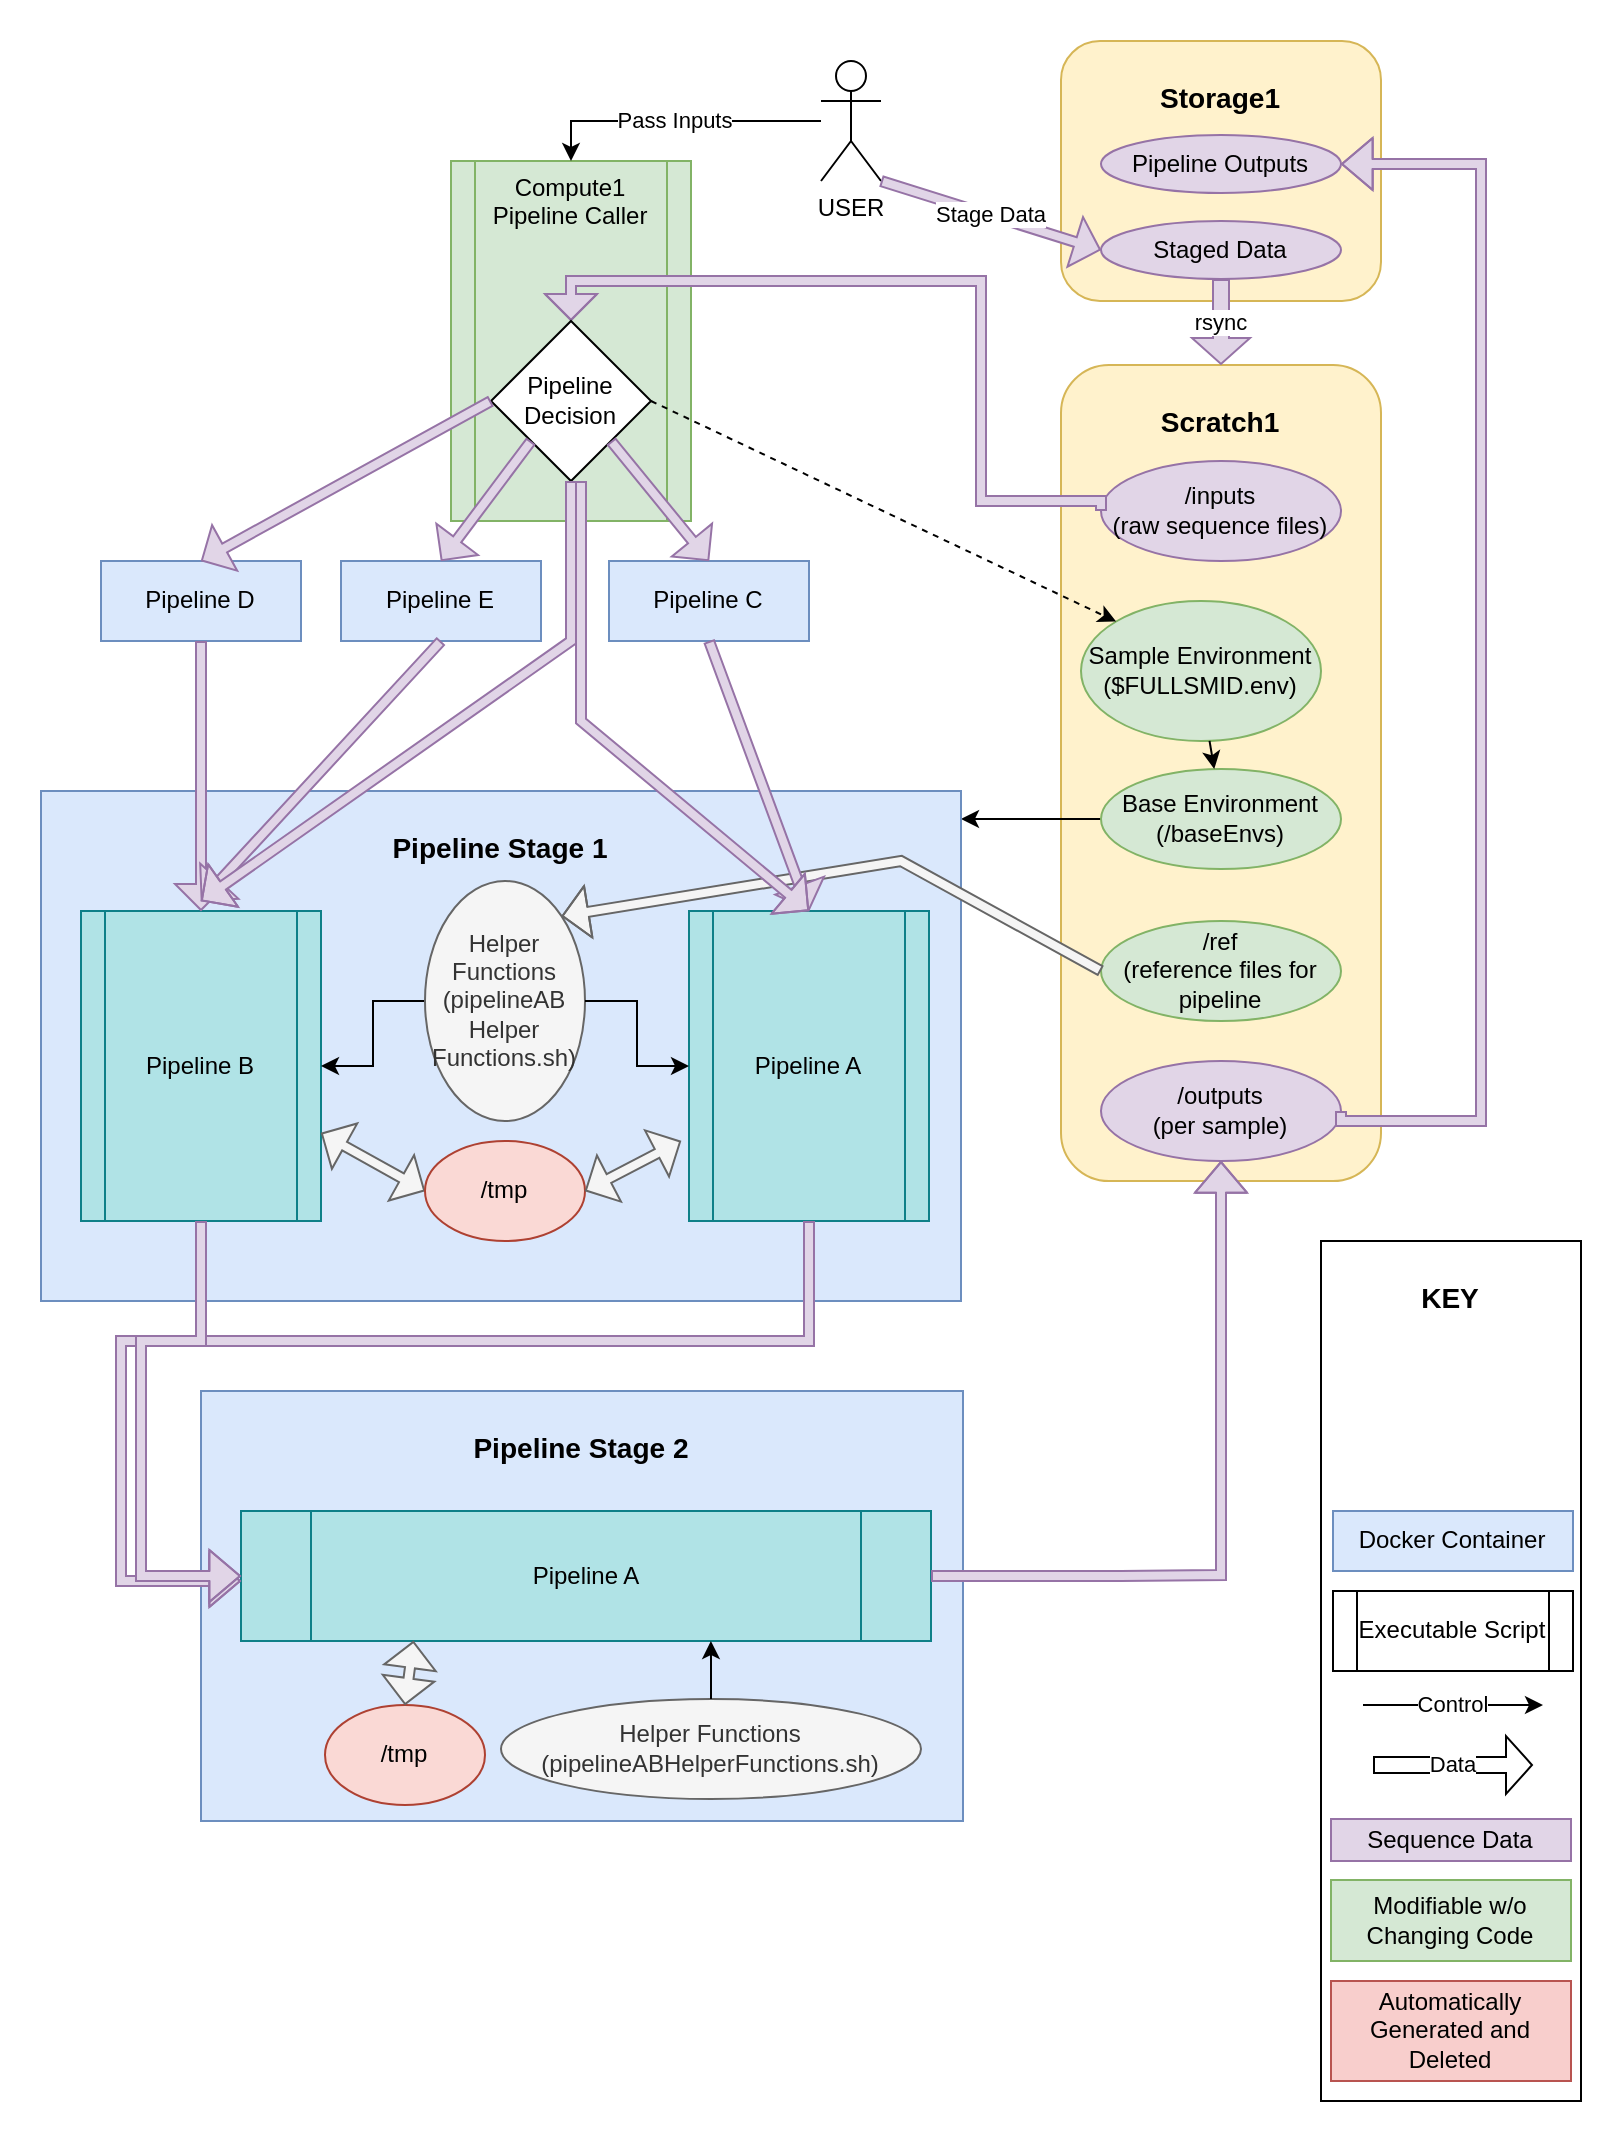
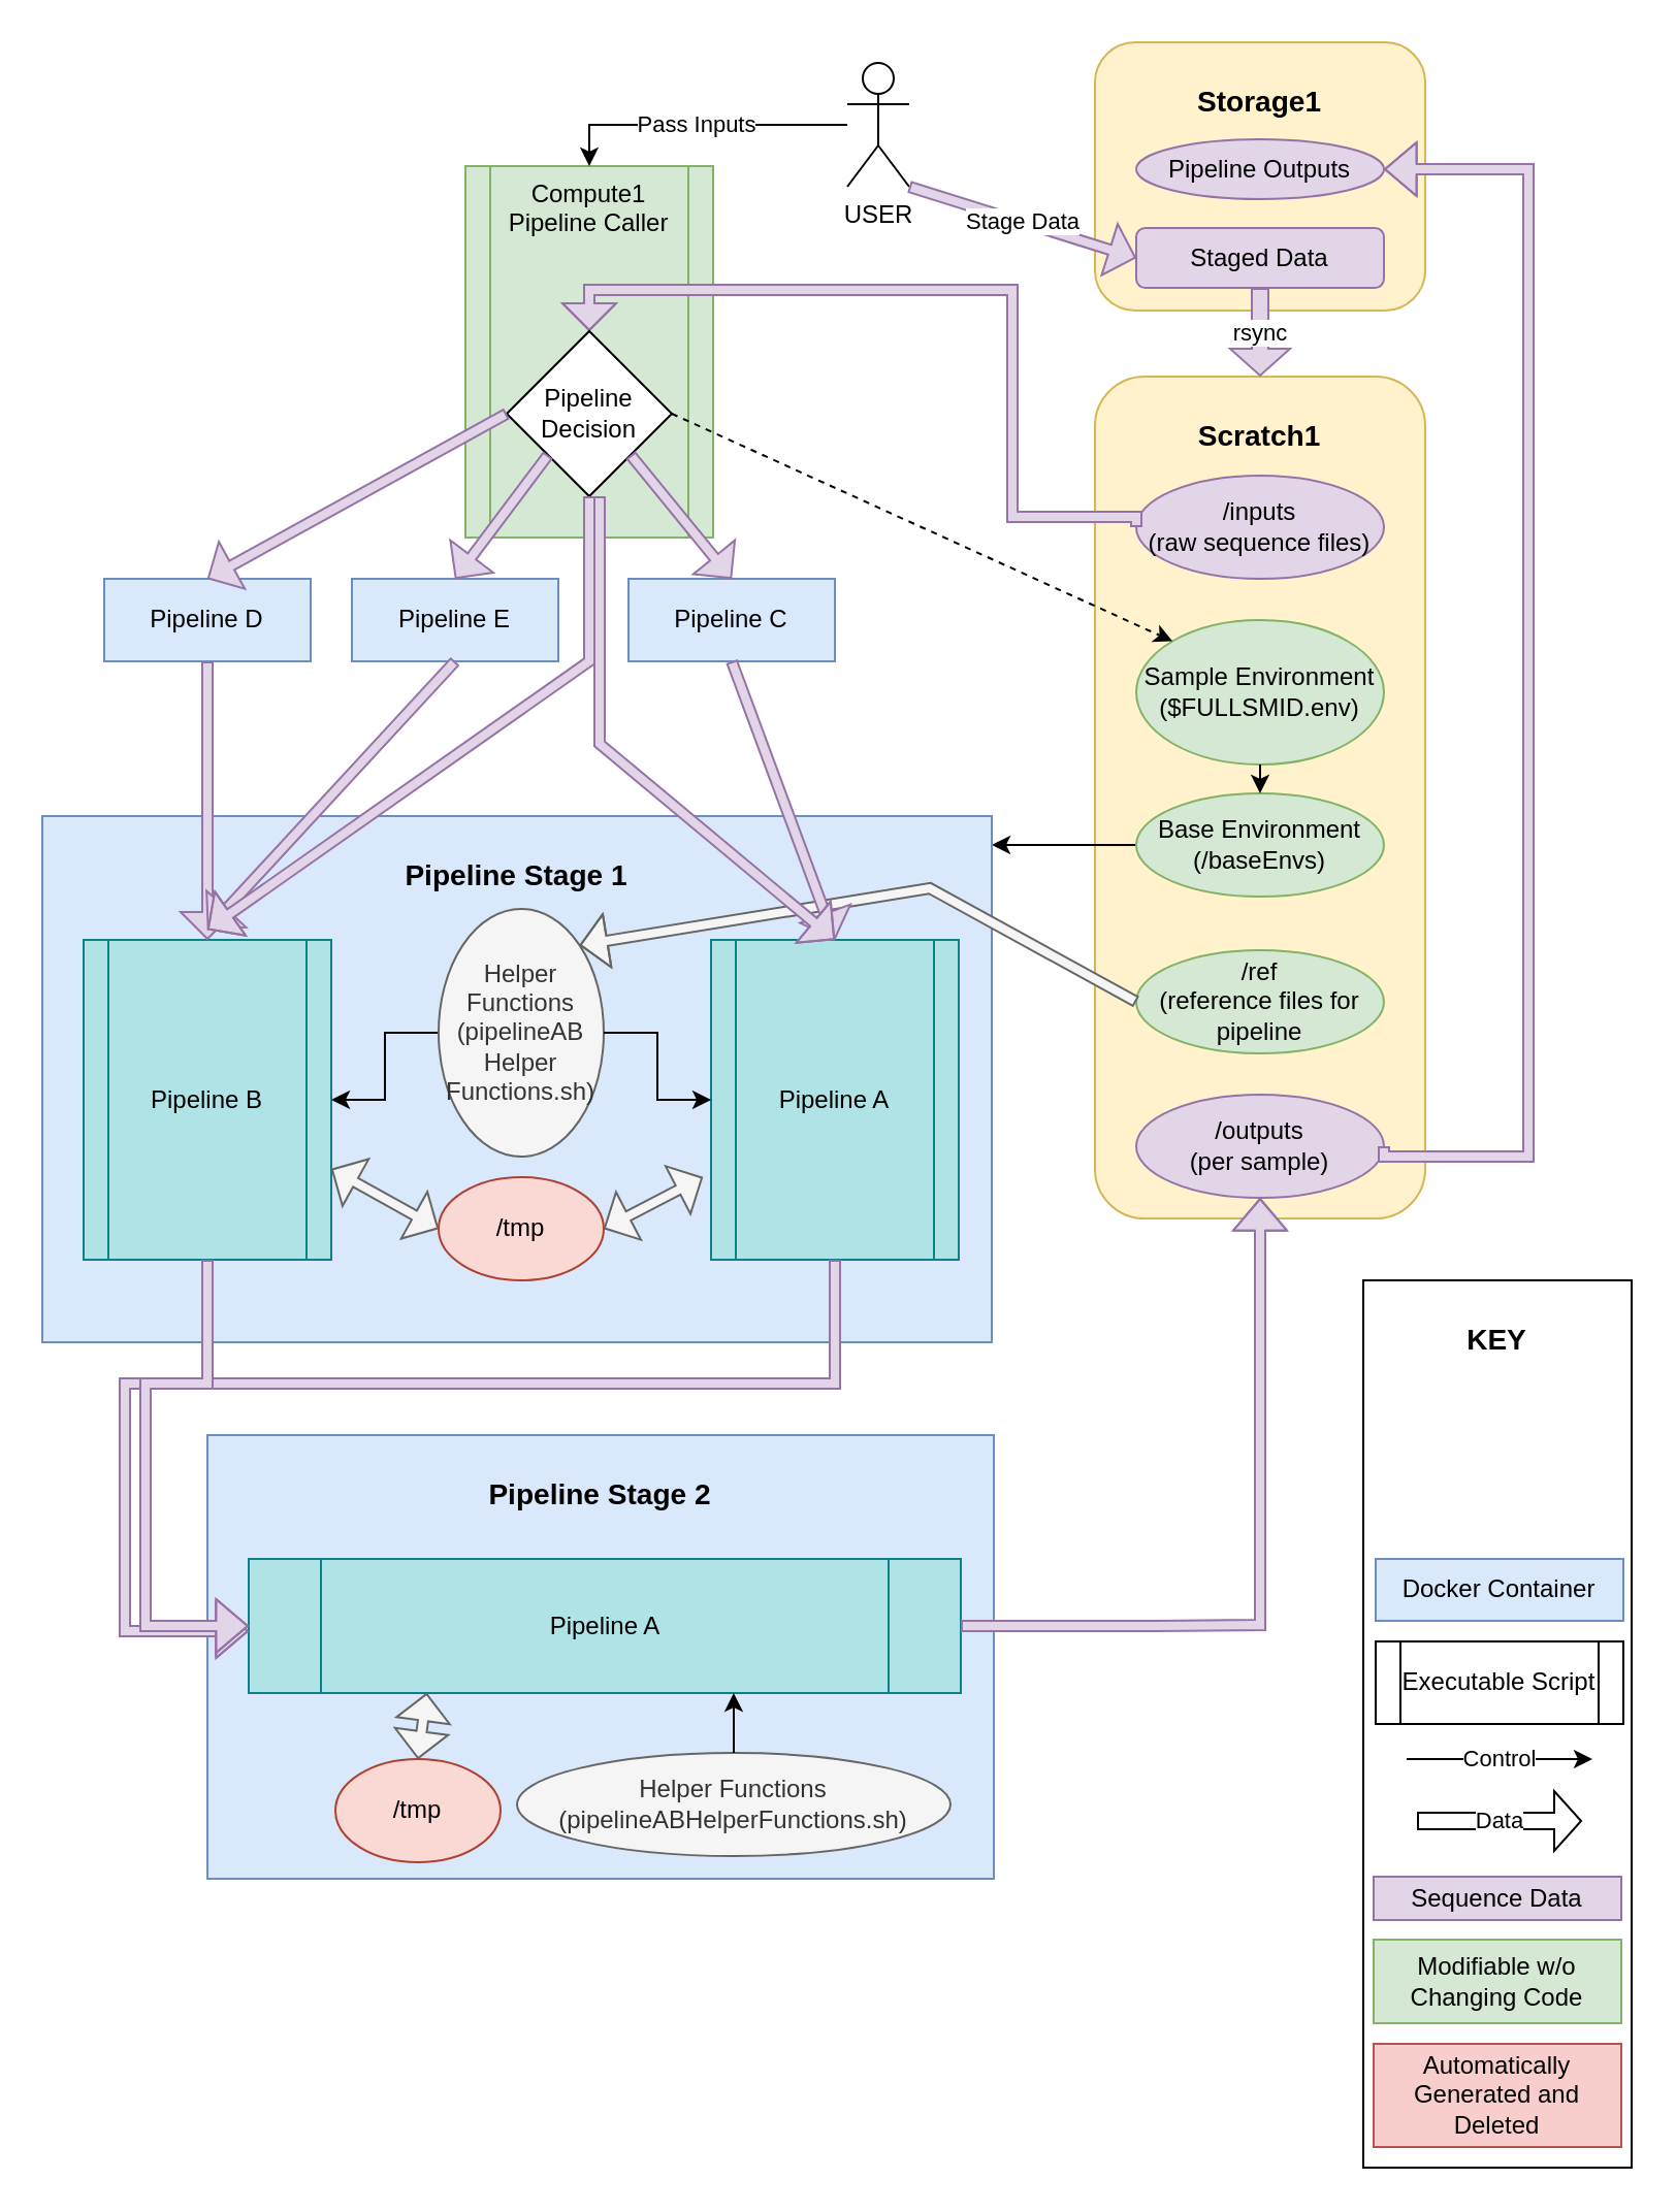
- <mxCell id="9" value="Staged Data" style="ellipse;whiteSpace=wrap;html=1;fillColor=#e1d5e7;strokeColor=#9673a6;" parent="1" vertex="1"><mxGeometry x="550" y="110" width="120" height="29" as="geometry" /></mxCell>
+ <mxCell id="9" value="Staged Data" style="whiteSpace=wrap;html=1;fillColor=#e1d5e7;strokeColor=#9673a6;rounded=1;" parent="1" vertex="1"><mxGeometry x="550" y="110" width="120" height="29" as="geometry" /></mxCell>
- <mxCell id="5" value="Sample Environment&lt;br&gt;($FULLSMID.env)" style="ellipse;whiteSpace=wrap;html=1;fillColor=#d5e8d4;strokeColor=#82b366;" parent="1" vertex="1"><mxGeometry x="540" y="300" width="120" height="70" as="geometry" /></mxCell>
+ <mxCell id="5" value="Sample Environment&lt;br&gt;($FULLSMID.env)" style="ellipse;whiteSpace=wrap;html=1;fillColor=#d5e8d4;strokeColor=#82b366;" parent="1" vertex="1"><mxGeometry x="550" y="300" width="120" height="70" as="geometry" /></mxCell>
